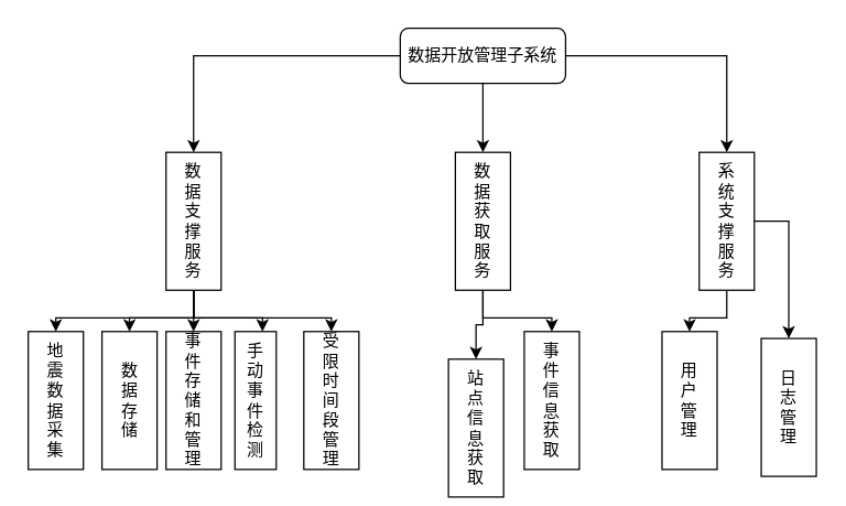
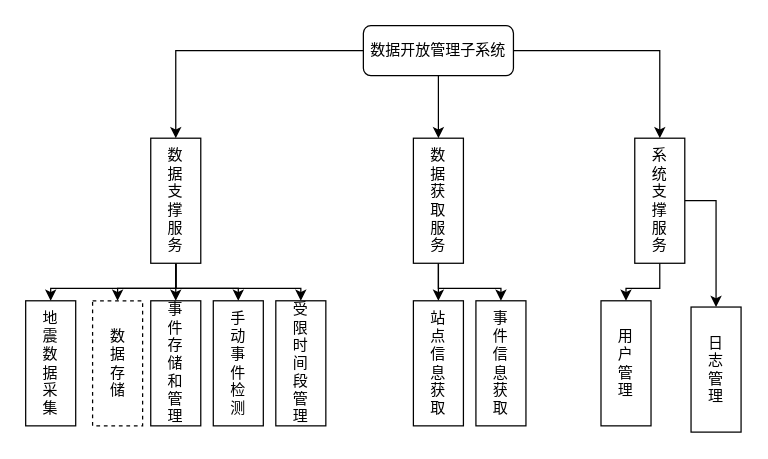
- <mxCell id="19" value="数&lt;div&gt;据&lt;/div&gt;&lt;div&gt;存&lt;/div&gt;&lt;div&gt;储&lt;/div&gt;" style="rounded=0;whiteSpace=wrap;html=1;" vertex="1" parent="1"><mxGeometry x="73.5" y="240" width="40" height="100" as="geometry" /></mxCell>
+ <mxCell id="19" value="数&lt;div&gt;据&lt;/div&gt;&lt;div&gt;存&lt;/div&gt;&lt;div&gt;储&lt;/div&gt;" style="rounded=0;whiteSpace=wrap;html=1;dashed=1;" vertex="1" parent="1"><mxGeometry x="73.5" y="240" width="40" height="100" as="geometry" /></mxCell>
- <mxCell id="21" value="手&lt;div&gt;动&lt;/div&gt;&lt;div&gt;事&lt;/div&gt;&lt;div&gt;件&lt;/div&gt;&lt;div&gt;检&lt;/div&gt;&lt;div&gt;测&lt;/div&gt;" style="rounded=0;whiteSpace=wrap;html=1;" vertex="1" parent="1"><mxGeometry x="170" y="240" width="30" height="100" as="geometry" /></mxCell>
+ <mxCell id="21" value="手&lt;div&gt;动&lt;/div&gt;&lt;div&gt;事&lt;/div&gt;&lt;div&gt;件&lt;/div&gt;&lt;div&gt;检&lt;/div&gt;&lt;div&gt;测&lt;/div&gt;" style="rounded=0;whiteSpace=wrap;html=1;" vertex="1" parent="1"><mxGeometry x="170" y="240" width="40" height="100" as="geometry" /></mxCell>
- <mxCell id="23" value="站&lt;div&gt;点&lt;/div&gt;&lt;div&gt;信&lt;/div&gt;&lt;div&gt;息&lt;/div&gt;&lt;div&gt;获&lt;/div&gt;&lt;div&gt;取&lt;/div&gt;" style="rounded=0;whiteSpace=wrap;html=1;" vertex="1" parent="1"><mxGeometry x="325" y="260" width="40" height="100" as="geometry" /></mxCell>
+ <mxCell id="23" value="站&lt;div&gt;点&lt;/div&gt;&lt;div&gt;信&lt;/div&gt;&lt;div&gt;息&lt;/div&gt;&lt;div&gt;获&lt;/div&gt;&lt;div&gt;取&lt;/div&gt;" style="rounded=0;whiteSpace=wrap;html=1;" vertex="1" parent="1"><mxGeometry x="330" y="240" width="40" height="100" as="geometry" /></mxCell>
